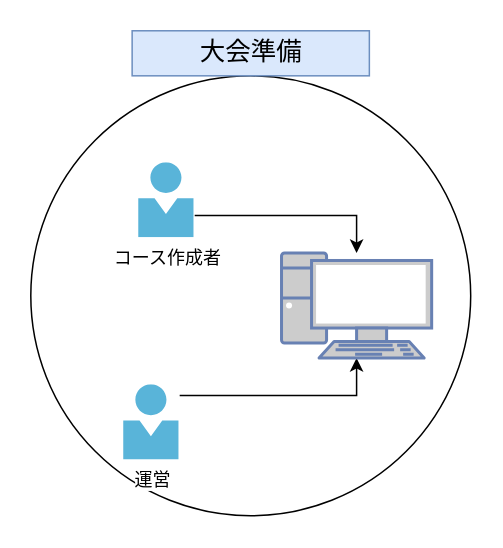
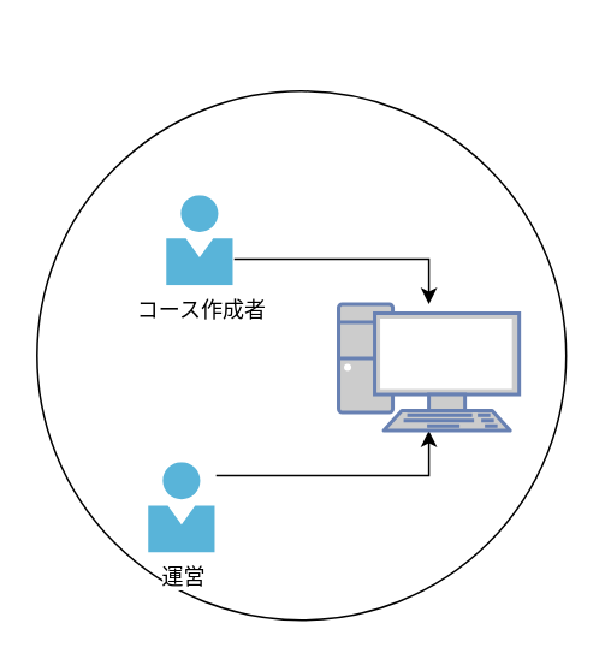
- <mxCell id="10" value="大会準備" style="text;html=1;align=center;verticalAlign=middle;whiteSpace=wrap;rounded=0;fillColor=#dae8fc;strokeColor=#6c8ebf;fontSize=17;" vertex="1" parent="1"><mxGeometry x="87.5" y="20" width="158" height="30" as="geometry" /></mxCell>
